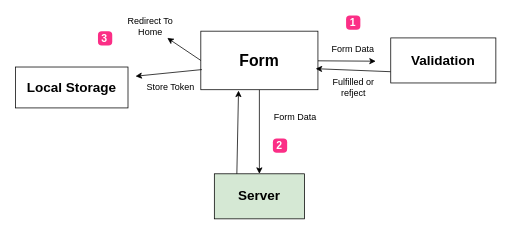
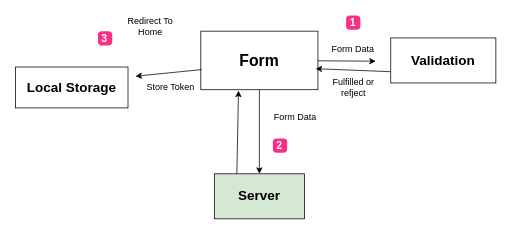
- <mxCell id="12" value="" style="endArrow=classic;html=1;exitX=0;exitY=0.5;exitDx=0;exitDy=0;" parent="1" source="4" target="13" edge="1"><mxGeometry width="50" height="50" relative="1" as="geometry"><mxPoint x="290" y="221" as="sourcePoint" /><mxPoint x="180" y="80" as="targetPoint" /></mxGeometry></mxCell>
